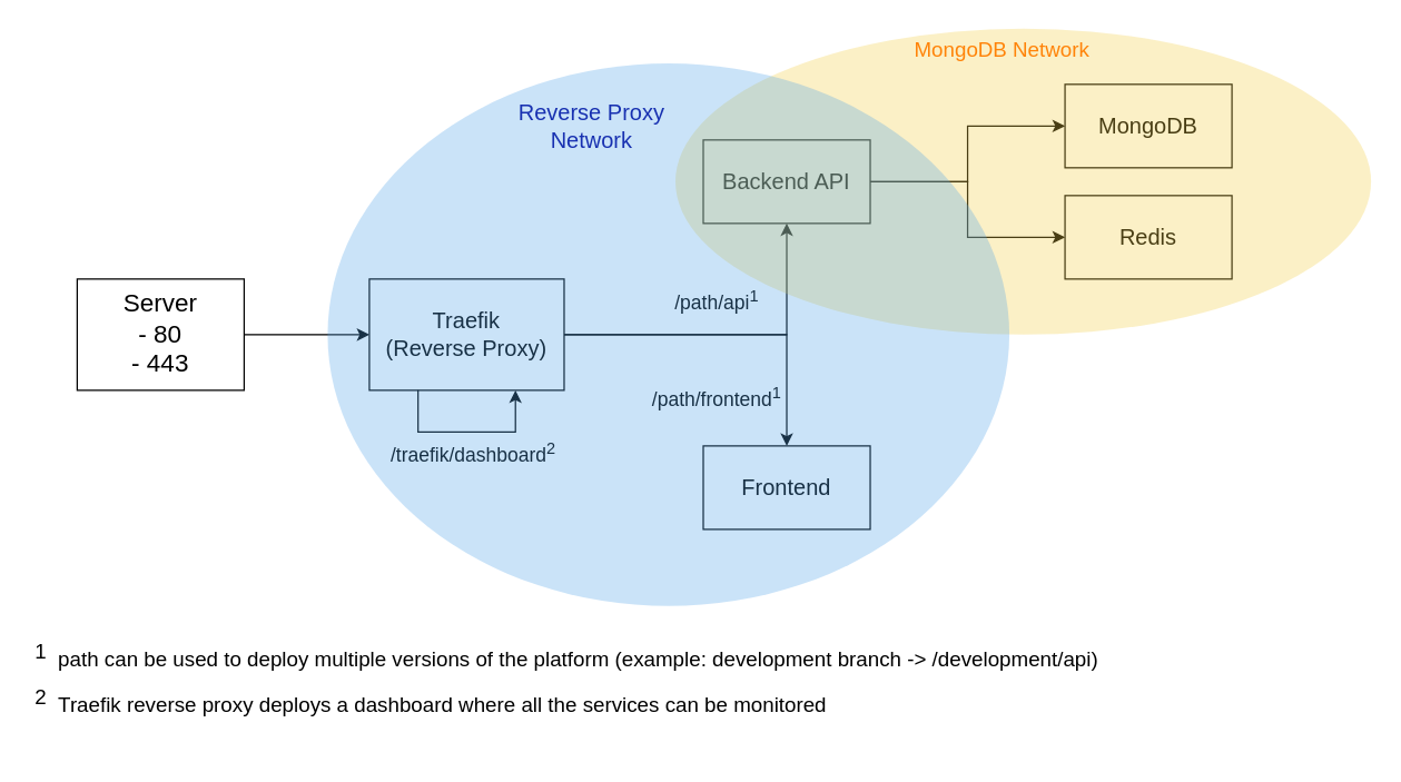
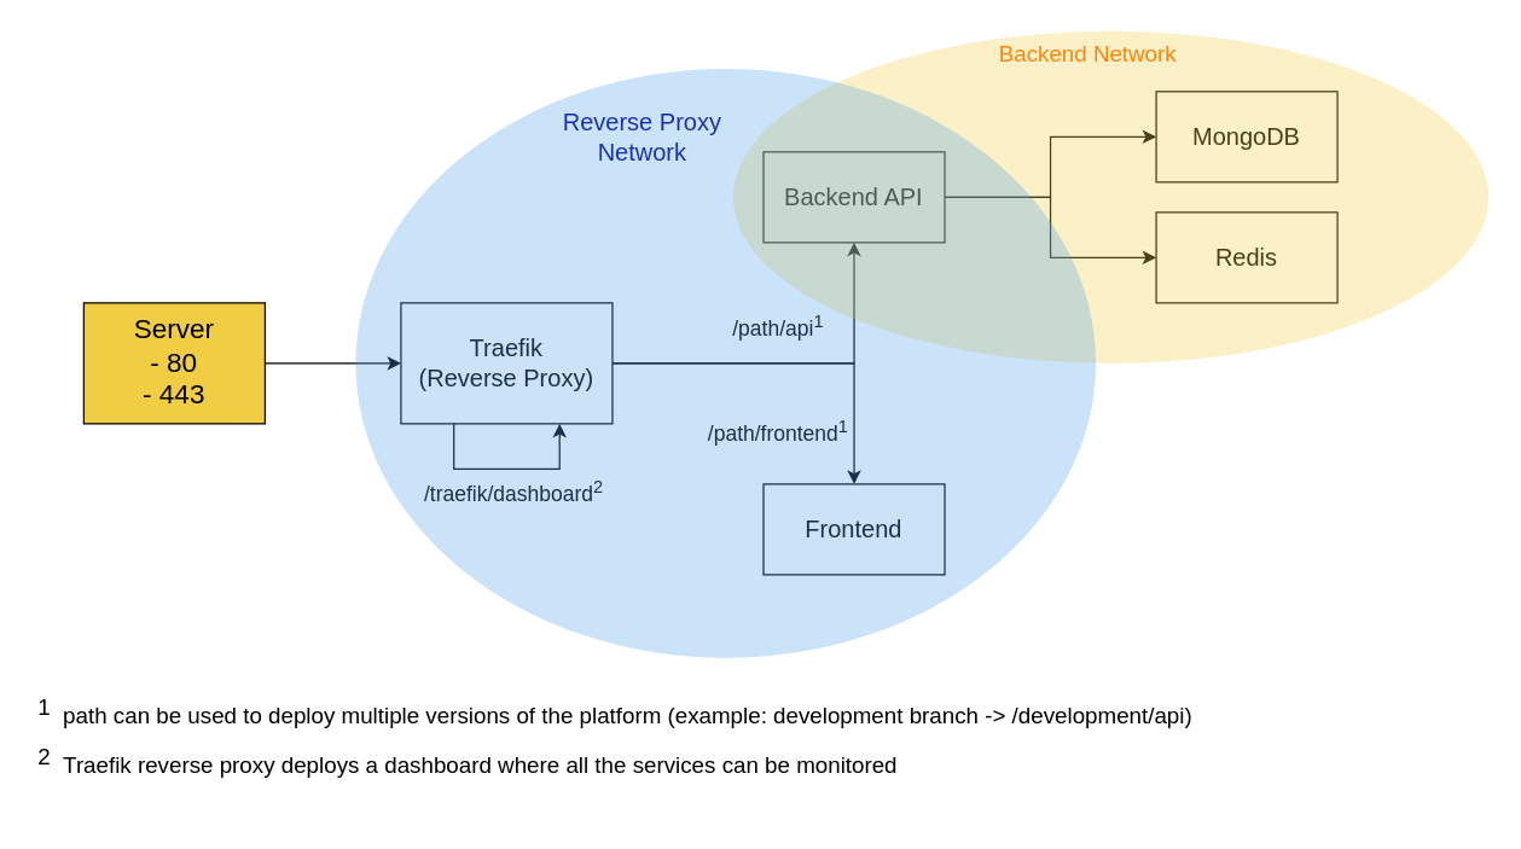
- <mxCell id="16" value="MongoDB Network" style="text;html=1;strokeColor=none;fillColor=none;align=center;verticalAlign=middle;whiteSpace=wrap;rounded=0;fontSize=15;opacity=30;fontColor=#FF8308;" vertex="1" parent="1"><mxGeometry x="645" y="20" width="150" height="30" as="geometry" /></mxCell>
+ <mxCell id="16" value="Backend Network" style="text;html=1;strokeColor=none;fillColor=none;align=center;verticalAlign=middle;whiteSpace=wrap;rounded=0;fontSize=15;opacity=30;fontColor=#FF8308;" vertex="1" parent="1"><mxGeometry x="645" y="20" width="150" height="30" as="geometry" /></mxCell>
- <mxCell id="3" value="&lt;font style=&quot;font-size: 18px&quot;&gt;Server&lt;br&gt;- 80&lt;br&gt;- 443&lt;br&gt;&lt;/font&gt;" style="rounded=0;whiteSpace=wrap;html=1;" vertex="1" parent="1"><mxGeometry x="55" y="200" width="120" height="80" as="geometry" /></mxCell>
+ <mxCell id="3" value="&lt;font style=&quot;font-size: 18px&quot;&gt;Server&lt;br&gt;- 80&lt;br&gt;- 443&lt;br&gt;&lt;/font&gt;" style="rounded=0;whiteSpace=wrap;html=1;fillColor=#f0cd43;" vertex="1" parent="1"><mxGeometry x="55" y="200" width="120" height="80" as="geometry" /></mxCell>
